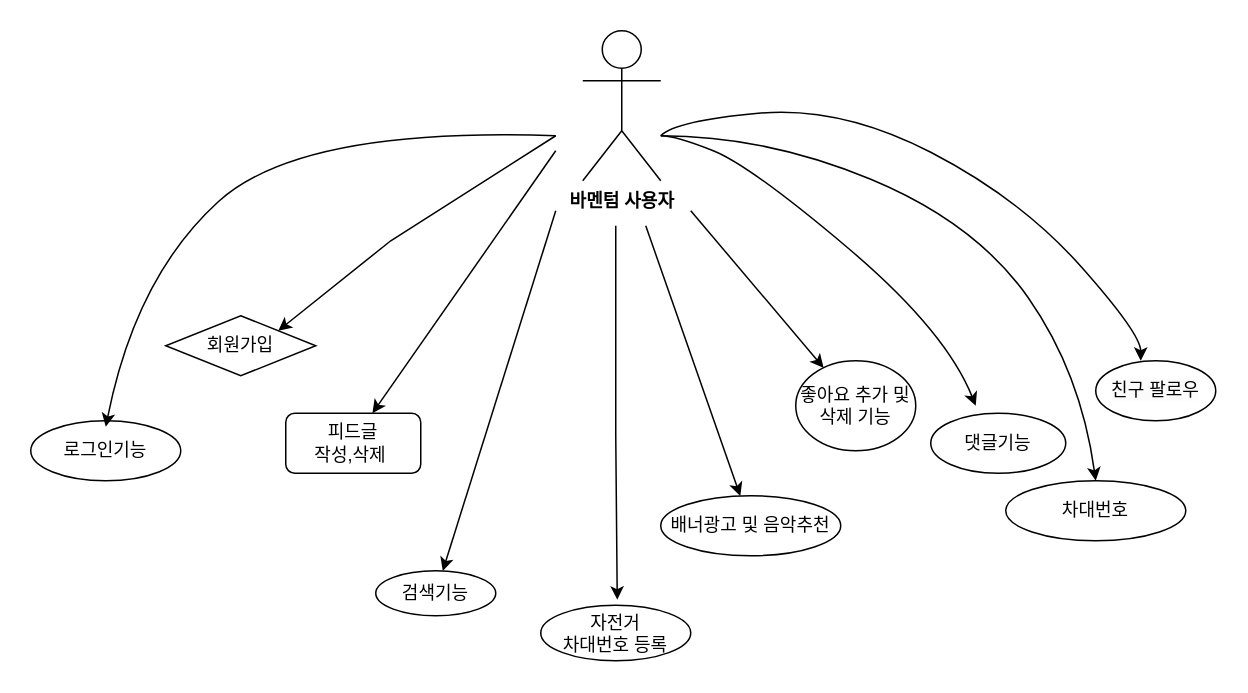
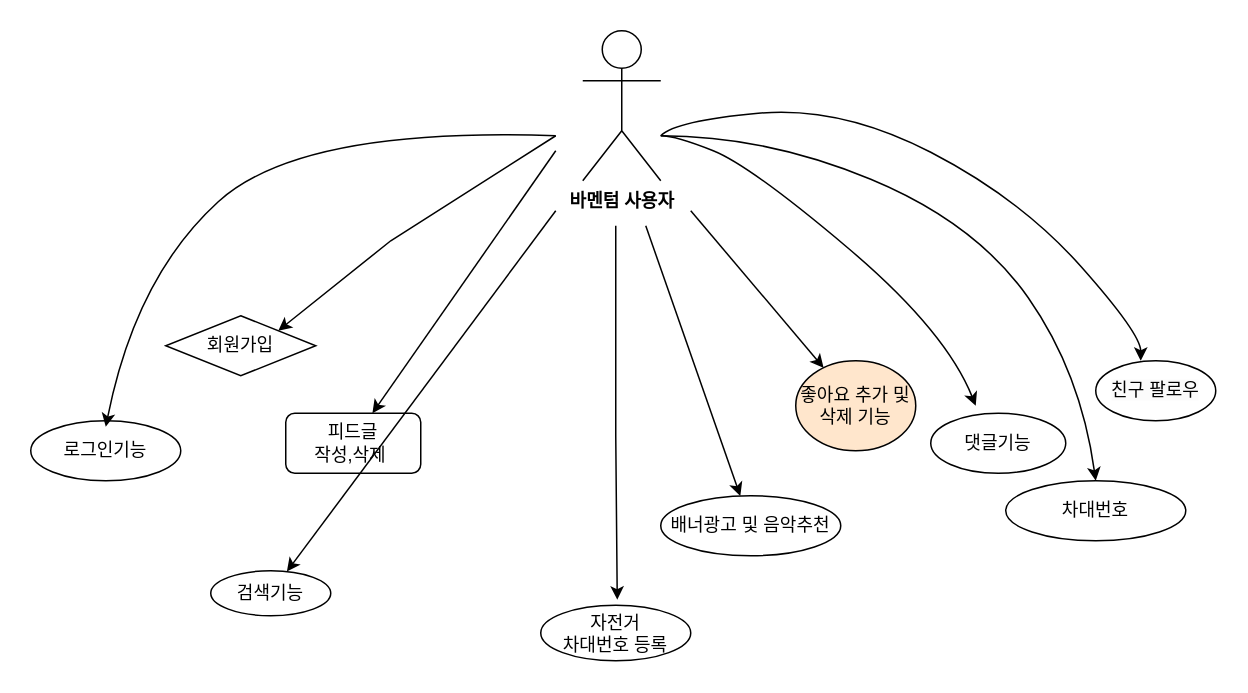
- <mxCell id="8" value="좋아요 추가 및 삭제 기능" style="ellipse;whiteSpace=wrap;html=1;" vertex="1" parent="1"><mxGeometry x="530" y="240" width="80" height="60" as="geometry" /></mxCell>
+ <mxCell id="8" value="좋아요 추가 및 삭제 기능" style="ellipse;whiteSpace=wrap;html=1;fillColor=#ffe6cc;" vertex="1" parent="1"><mxGeometry x="530" y="240" width="80" height="60" as="geometry" /></mxCell>
- <mxCell id="4" value="검색기능" style="ellipse;whiteSpace=wrap;html=1;" vertex="1" parent="1"><mxGeometry x="250" y="380" width="80" height="30" as="geometry" /></mxCell>
+ <mxCell id="4" value="검색기능" style="ellipse;whiteSpace=wrap;html=1;" vertex="1" parent="1"><mxGeometry x="140" y="380" width="80" height="30" as="geometry" /></mxCell>
